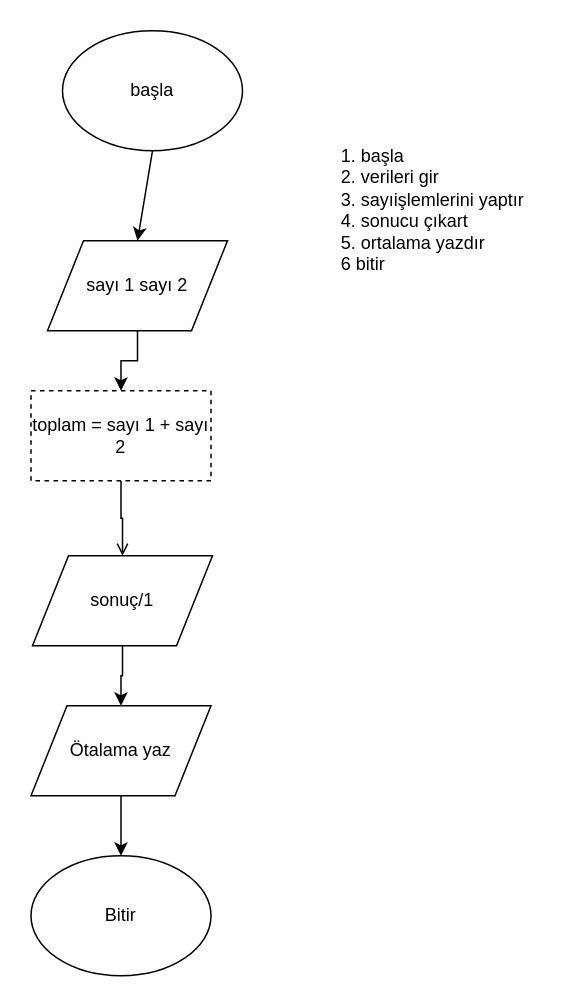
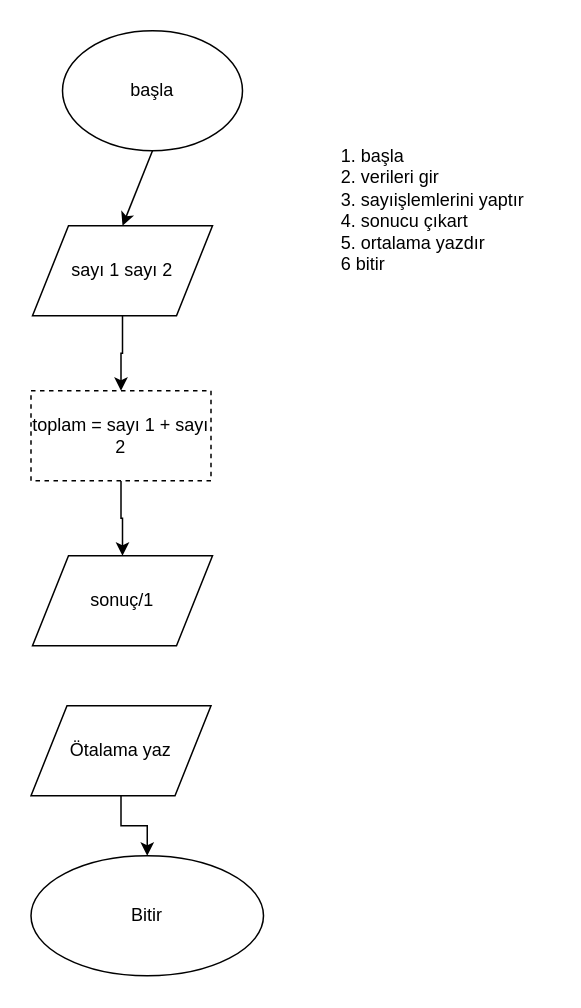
- <mxCell id="4" value="&lt;font style=&quot;vertical-align: inherit&quot;&gt;&lt;font style=&quot;vertical-align: inherit&quot;&gt;&lt;font style=&quot;vertical-align: inherit&quot;&gt;&lt;font style=&quot;vertical-align: inherit&quot;&gt;sayı 1 sayı 2&lt;/font&gt;&lt;/font&gt;&lt;/font&gt;&lt;/font&gt;" style="shape=parallelogram;perimeter=parallelogramPerimeter;whiteSpace=wrap;html=1;" vertex="1" parent="1"><mxGeometry x="31" y="160" width="120" height="60" as="geometry" /></mxCell>
+ <mxCell id="4" value="&lt;font style=&quot;vertical-align: inherit&quot;&gt;&lt;font style=&quot;vertical-align: inherit&quot;&gt;&lt;font style=&quot;vertical-align: inherit&quot;&gt;&lt;font style=&quot;vertical-align: inherit&quot;&gt;sayı 1 sayı 2&lt;/font&gt;&lt;/font&gt;&lt;/font&gt;&lt;/font&gt;" style="shape=parallelogram;perimeter=parallelogramPerimeter;whiteSpace=wrap;html=1;" vertex="1" parent="1"><mxGeometry x="21" y="150" width="120" height="60" as="geometry" /></mxCell>
- <mxCell id="5" value="" style="edgeStyle=orthogonalEdgeStyle;rounded=0;orthogonalLoop=1;jettySize=auto;html=1;endArrow=open;" edge="1" parent="1" source="6" target="8"><mxGeometry relative="1" as="geometry" /></mxCell>
+ <mxCell id="5" value="" style="edgeStyle=orthogonalEdgeStyle;rounded=0;orthogonalLoop=1;jettySize=auto;html=1;" edge="1" parent="1" source="6" target="8"><mxGeometry relative="1" as="geometry" /></mxCell>
- <mxCell id="7" value="" style="edgeStyle=orthogonalEdgeStyle;rounded=0;orthogonalLoop=1;jettySize=auto;html=1;" edge="1" parent="1" source="8" target="12"><mxGeometry relative="1" as="geometry" /></mxCell>
- <mxCell id="9" value="&lt;font style=&quot;vertical-align: inherit&quot;&gt;&lt;font style=&quot;vertical-align: inherit&quot;&gt;Bitir&lt;br&gt;&lt;/font&gt;&lt;/font&gt;" style="ellipse;whiteSpace=wrap;html=1;" vertex="1" parent="1"><mxGeometry x="20" y="570" width="120" height="80" as="geometry" /></mxCell>
+ <mxCell id="9" value="&lt;font style=&quot;vertical-align: inherit&quot;&gt;&lt;font style=&quot;vertical-align: inherit&quot;&gt;Bitir&lt;br&gt;&lt;/font&gt;&lt;/font&gt;" style="ellipse;whiteSpace=wrap;html=1;" vertex="1" parent="1"><mxGeometry x="20" y="570" width="155" height="80" as="geometry" /></mxCell>
